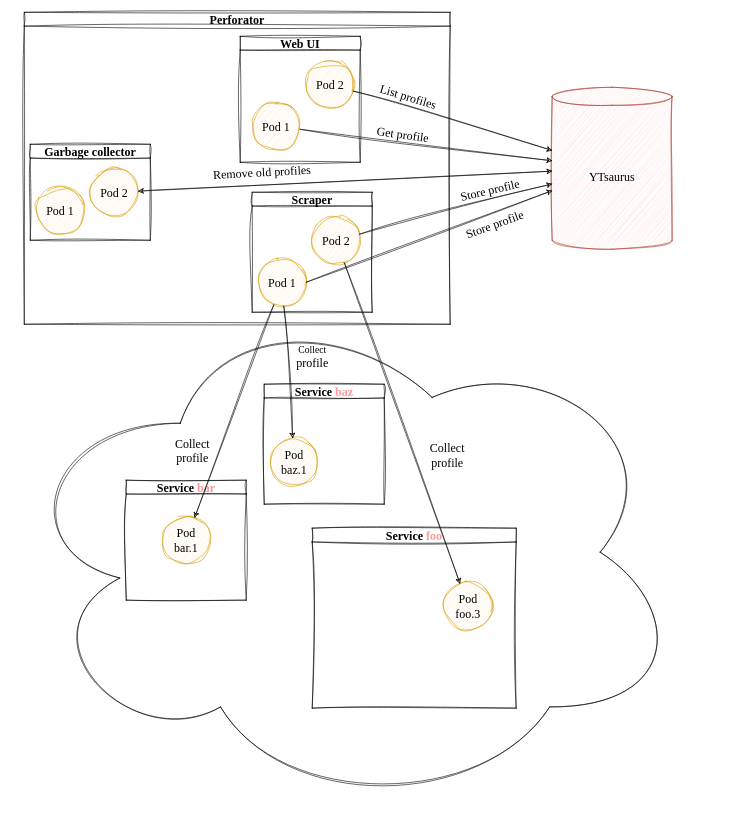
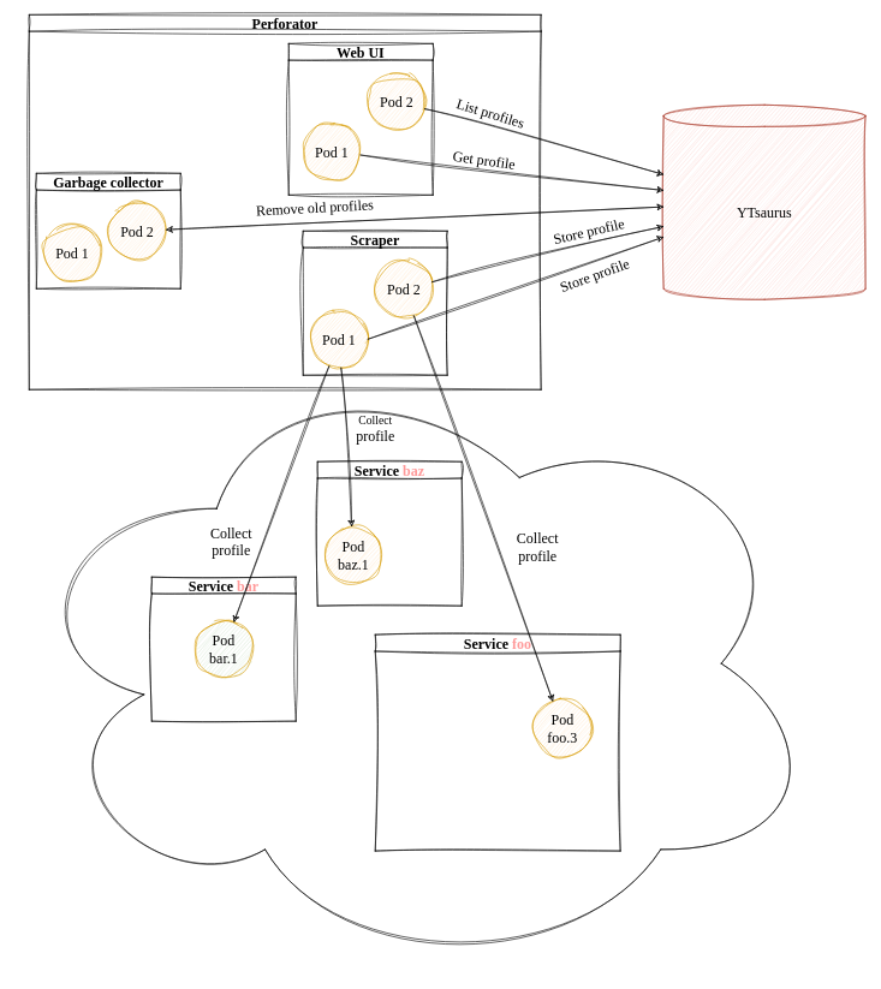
- <mxCell id="3" value="YTsaurus" style="shape=cylinder3;whiteSpace=wrap;html=1;boundedLbl=1;backgroundOutline=1;size=15;sketch=1;hachureGap=4;jiggle=2;curveFitting=1;fontFamily=Architects Daughter;fontSource=https%3A%2F%2Ffonts.googleapis.com%2Fcss%3Ffamily%3DArchitects%2BDaughter;fontSize=20;fillColor=#fad9d5;strokeColor=#ae4132;" vertex="1" parent="1"><mxGeometry x="920" y="145" width="200" height="270" as="geometry" /></mxCell>
+ <mxCell id="3" value="YTsaurus" style="shape=cylinder3;whiteSpace=wrap;html=1;boundedLbl=1;backgroundOutline=1;size=15;sketch=1;hachureGap=4;jiggle=2;curveFitting=1;fontFamily=Architects Daughter;fontSource=https%3A%2F%2Ffonts.googleapis.com%2Fcss%3Ffamily%3DArchitects%2BDaughter;fontSize=20;fillColor=#fad9d5;strokeColor=#ae4132;" vertex="1" parent="1"><mxGeometry x="920" y="145" width="280" height="270" as="geometry" /></mxCell>
- <mxCell id="27" value="Pod&lt;br&gt;bar.1" style="ellipse;whiteSpace=wrap;html=1;aspect=fixed;sketch=1;hachureGap=4;jiggle=2;curveFitting=1;fontFamily=Architects Daughter;fontSource=https%3A%2F%2Ffonts.googleapis.com%2Fcss%3Ffamily%3DArchitects%2BDaughter;fontSize=20;fillColor=#ffe6cc;strokeColor=#d79b00;" vertex="1" parent="26"><mxGeometry x="60" y="60" width="80" height="80" as="geometry" /></mxCell>
+ <mxCell id="27" value="Pod&lt;br&gt;bar.1" style="ellipse;whiteSpace=wrap;html=1;aspect=fixed;sketch=1;hachureGap=4;jiggle=2;curveFitting=1;fontFamily=Architects Daughter;fontSource=https%3A%2F%2Ffonts.googleapis.com%2Fcss%3Ffamily%3DArchitects%2BDaughter;fontSize=20;fillColor=#d5e8d4;strokeColor=#d79b00;" vertex="1" parent="26"><mxGeometry x="60" y="60" width="80" height="80" as="geometry" /></mxCell>
